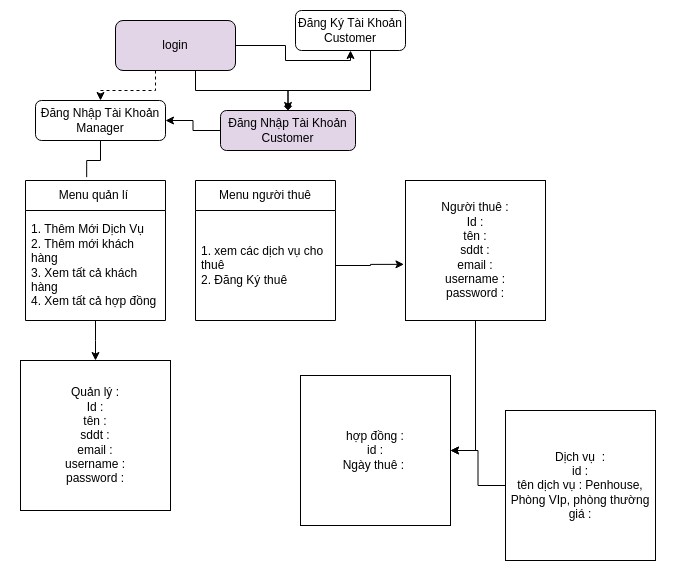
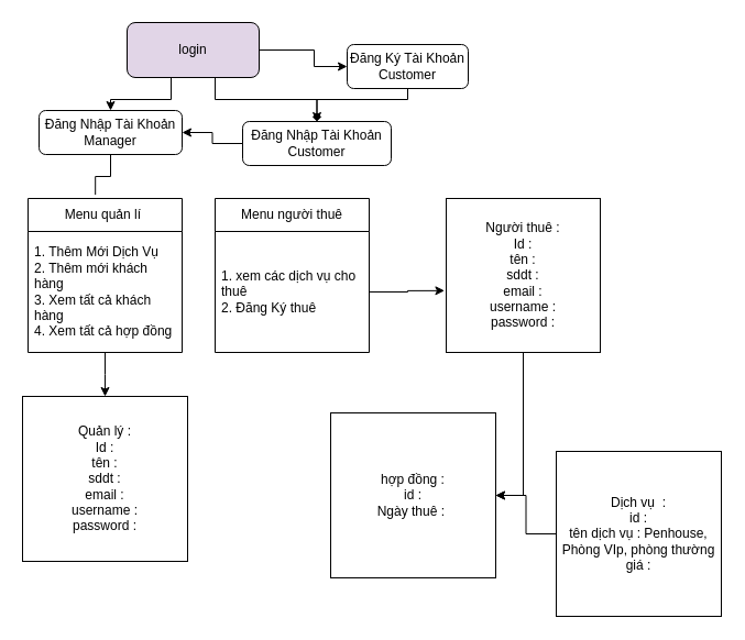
- <mxCell id="18" value="Đăng Ký Tài Khoản&lt;br&gt;Customer" style="rounded=1;whiteSpace=wrap;html=1;" vertex="1" parent="1"><mxGeometry x="295" y="10" width="110" height="40" as="geometry" /></mxCell>
+ <mxCell id="18" value="Đăng Ký Tài Khoản&lt;br&gt;Customer" style="rounded=1;whiteSpace=wrap;html=1;" vertex="1" parent="1"><mxGeometry x="315" y="40" width="110" height="40" as="geometry" /></mxCell>
- <mxCell id="14" style="edgeStyle=orthogonalEdgeStyle;rounded=0;orthogonalLoop=1;jettySize=auto;html=1;entryX=0.5;entryY=0;entryDx=0;entryDy=0;dashed=1;" edge="1" parent="1" source="16" target="20"><mxGeometry relative="1" as="geometry"><Array as="points"><mxPoint x="155" y="90" /><mxPoint x="100" y="90" /></Array></mxGeometry></mxCell>
+ <mxCell id="14" style="edgeStyle=orthogonalEdgeStyle;rounded=0;orthogonalLoop=1;jettySize=auto;html=1;entryX=0.5;entryY=0;entryDx=0;entryDy=0;" edge="1" parent="1" source="16" target="20"><mxGeometry relative="1" as="geometry"><Array as="points"><mxPoint x="155" y="90" /><mxPoint x="100" y="90" /></Array></mxGeometry></mxCell>
- <mxCell id="22" value="Đăng Nhập Tài Khoản&lt;br&gt;Customer" style="rounded=1;whiteSpace=wrap;html=1;fillColor=#e1d5e7;" vertex="1" parent="1"><mxGeometry x="220" y="110" width="135" height="40" as="geometry" /></mxCell>
+ <mxCell id="22" value="Đăng Nhập Tài Khoản&lt;br&gt;Customer" style="rounded=1;whiteSpace=wrap;html=1;" vertex="1" parent="1"><mxGeometry x="220" y="110" width="135" height="40" as="geometry" /></mxCell>
